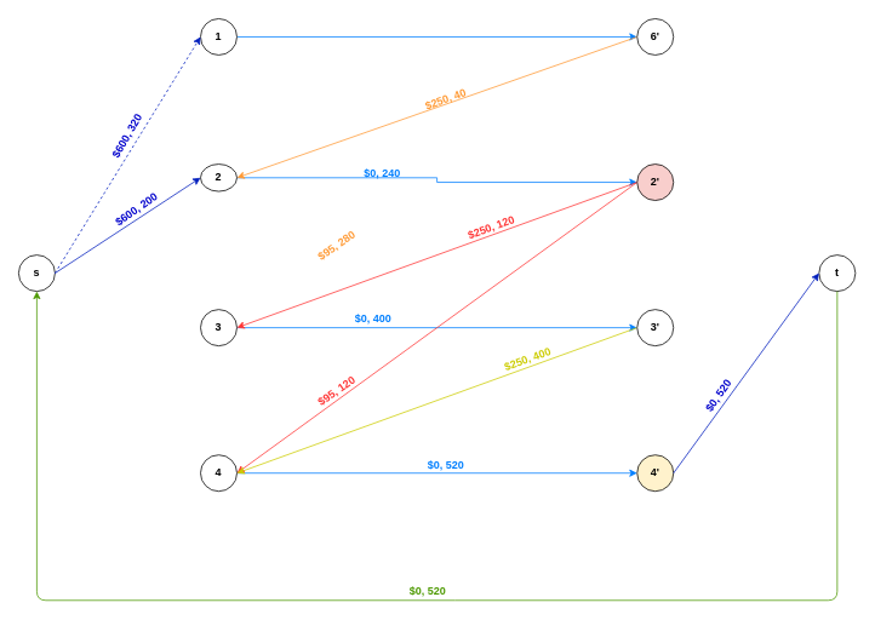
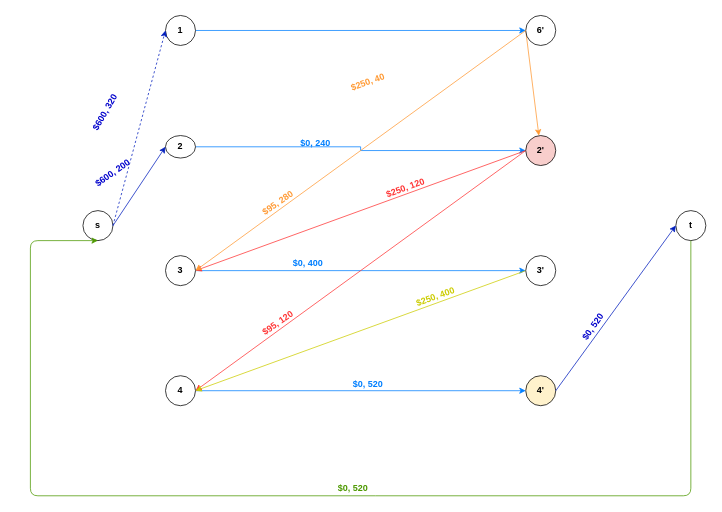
- <mxCell id="14" value="" style="endArrow=classic;html=1;entryX=1;entryY=0.5;entryDx=0;entryDy=0;exitX=0;exitY=0.5;exitDx=0;exitDy=0;fillColor=#fff2cc;gradientColor=#ffd966;strokeColor=#FF9933;fontColor=#FF9933;" edge="1" parent="1" source="18" target="6"><mxGeometry width="50" height="50" relative="1" as="geometry"><mxPoint x="580" y="530" as="sourcePoint" /><mxPoint x="580" y="770" as="targetPoint" /></mxGeometry></mxCell>
+ <mxCell id="14" value="" style="endArrow=classic;html=1;exitX=0;exitY=0.5;exitDx=0;exitDy=0;fillColor=#fff2cc;gradientColor=#ffd966;strokeColor=#FF9933;fontColor=#FF9933;" edge="1" parent="1" source="18" target="19"><mxGeometry width="50" height="50" relative="1" as="geometry"><mxPoint x="580" y="530" as="sourcePoint" /><mxPoint x="580" y="770" as="targetPoint" /></mxGeometry></mxCell>
+ <mxCell id="23" value="" style="endArrow=classic;html=1;entryX=1;entryY=0.5;entryDx=0;entryDy=0;exitX=0;exitY=0.5;exitDx=0;exitDy=0;fillColor=#fff2cc;gradientColor=#ffd966;strokeColor=#FF9933;fontColor=#FF9933;" edge="1" parent="1" source="18" target="8"><mxGeometry width="50" height="50" relative="1" as="geometry"><mxPoint x="710" y="50" as="sourcePoint" /><mxPoint x="270" y="210" as="targetPoint" /></mxGeometry></mxCell>
- <mxCell id="2" value="&lt;b&gt;s&lt;/b&gt;" style="ellipse;whiteSpace=wrap;html=1;aspect=fixed;" vertex="1" parent="1"><mxGeometry x="20" y="280" width="40" height="40" as="geometry" /></mxCell>
+ <mxCell id="2" value="&lt;b&gt;s&lt;/b&gt;" style="ellipse;whiteSpace=wrap;html=1;aspect=fixed;" vertex="1" parent="1"><mxGeometry x="110" y="280" width="40" height="40" as="geometry" /></mxCell>
